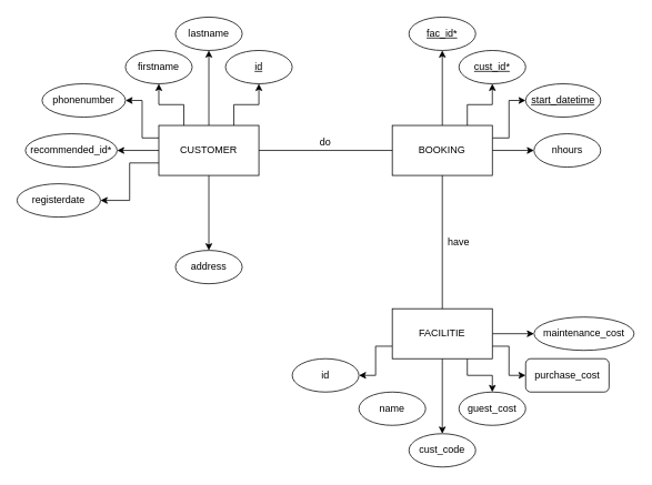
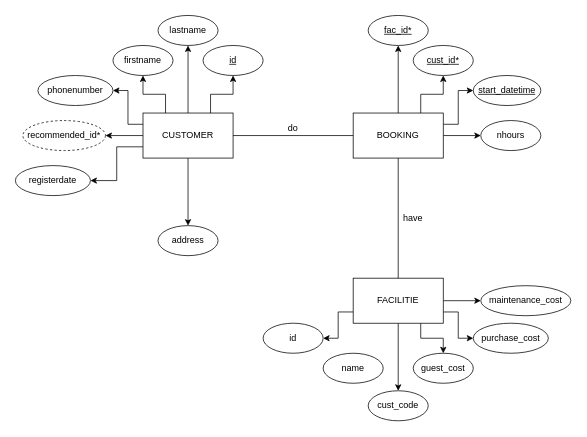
- <mxCell id="27" value="recommended_id*" style="ellipse;whiteSpace=wrap;html=1;" vertex="1" parent="1"><mxGeometry x="30" y="160" width="110" height="40" as="geometry" /></mxCell>
+ <mxCell id="27" value="recommended_id*" style="ellipse;whiteSpace=wrap;html=1;dashed=1;" vertex="1" parent="1"><mxGeometry x="30" y="160" width="110" height="40" as="geometry" /></mxCell>
- <mxCell id="39" value="purchase_cost" style="whiteSpace=wrap;html=1;rounded=1;" vertex="1" parent="1"><mxGeometry x="630" y="430" width="100" height="40" as="geometry" /></mxCell>
+ <mxCell id="39" value="purchase_cost" style="ellipse;whiteSpace=wrap;html=1;" vertex="1" parent="1"><mxGeometry x="630" y="430" width="100" height="40" as="geometry" /></mxCell>
